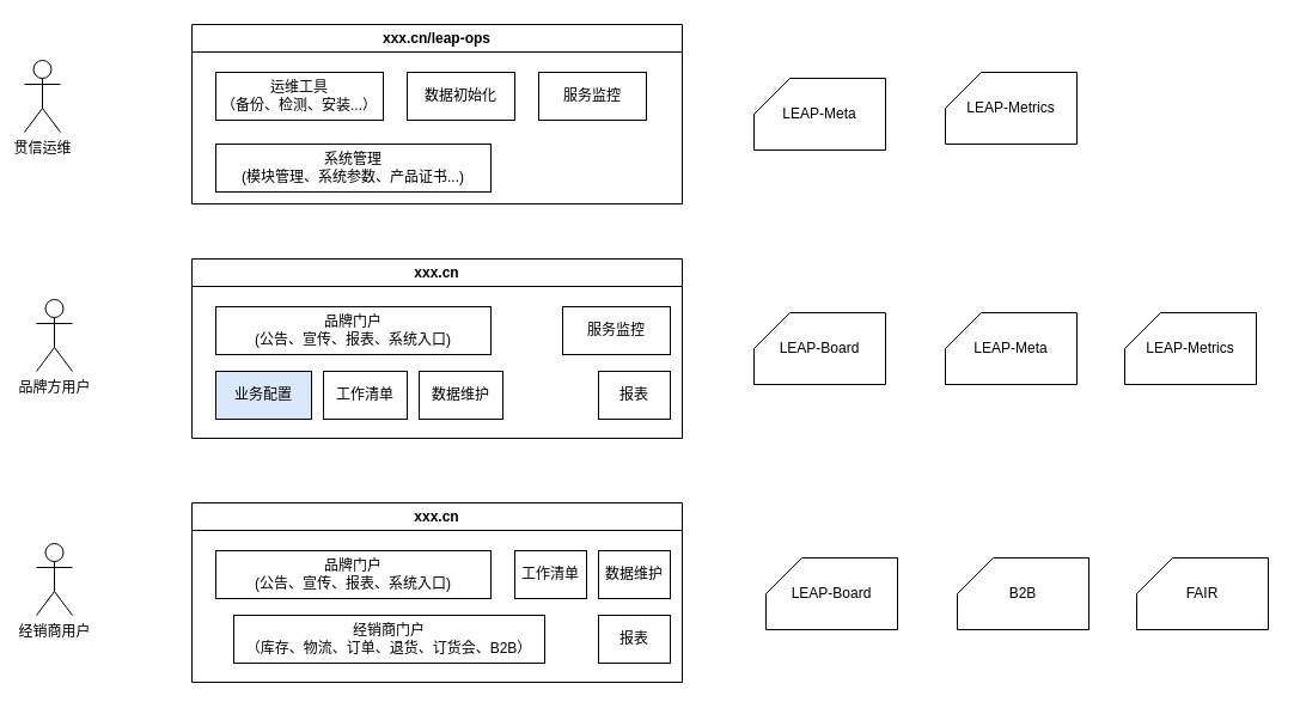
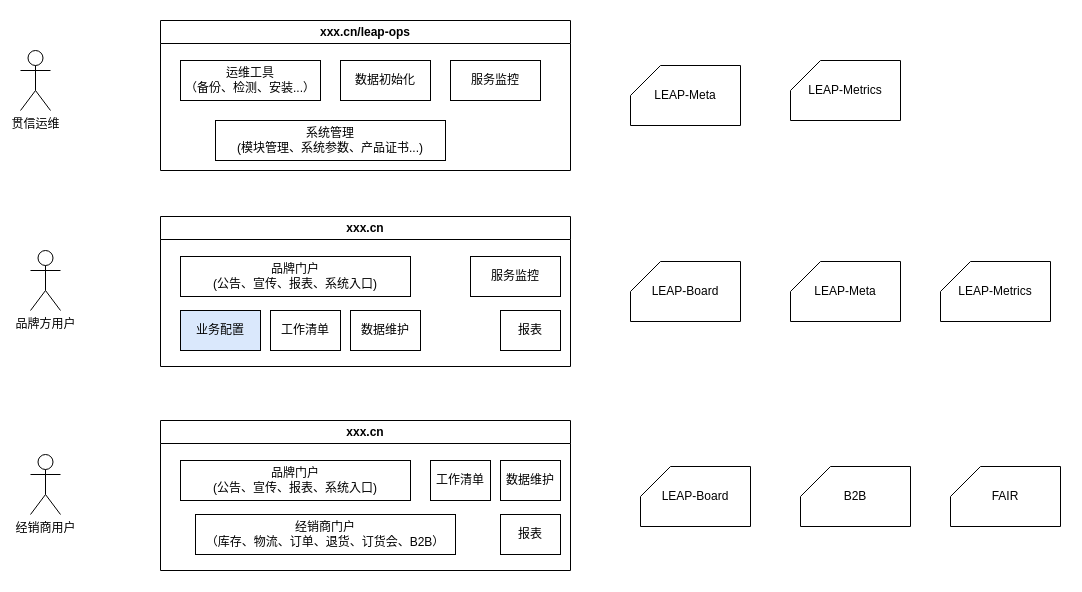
- <mxCell id="7" value="系统管理&lt;br&gt;(模块管理、系统参数、产品证书...)" style="rounded=0;whiteSpace=wrap;html=1;" vertex="1" parent="4"><mxGeometry x="20" y="100" width="230" height="40" as="geometry" /></mxCell>
+ <mxCell id="7" value="系统管理&lt;br&gt;(模块管理、系统参数、产品证书...)" style="rounded=0;whiteSpace=wrap;html=1;" vertex="1" parent="4"><mxGeometry x="55" y="100" width="230" height="40" as="geometry" /></mxCell>
